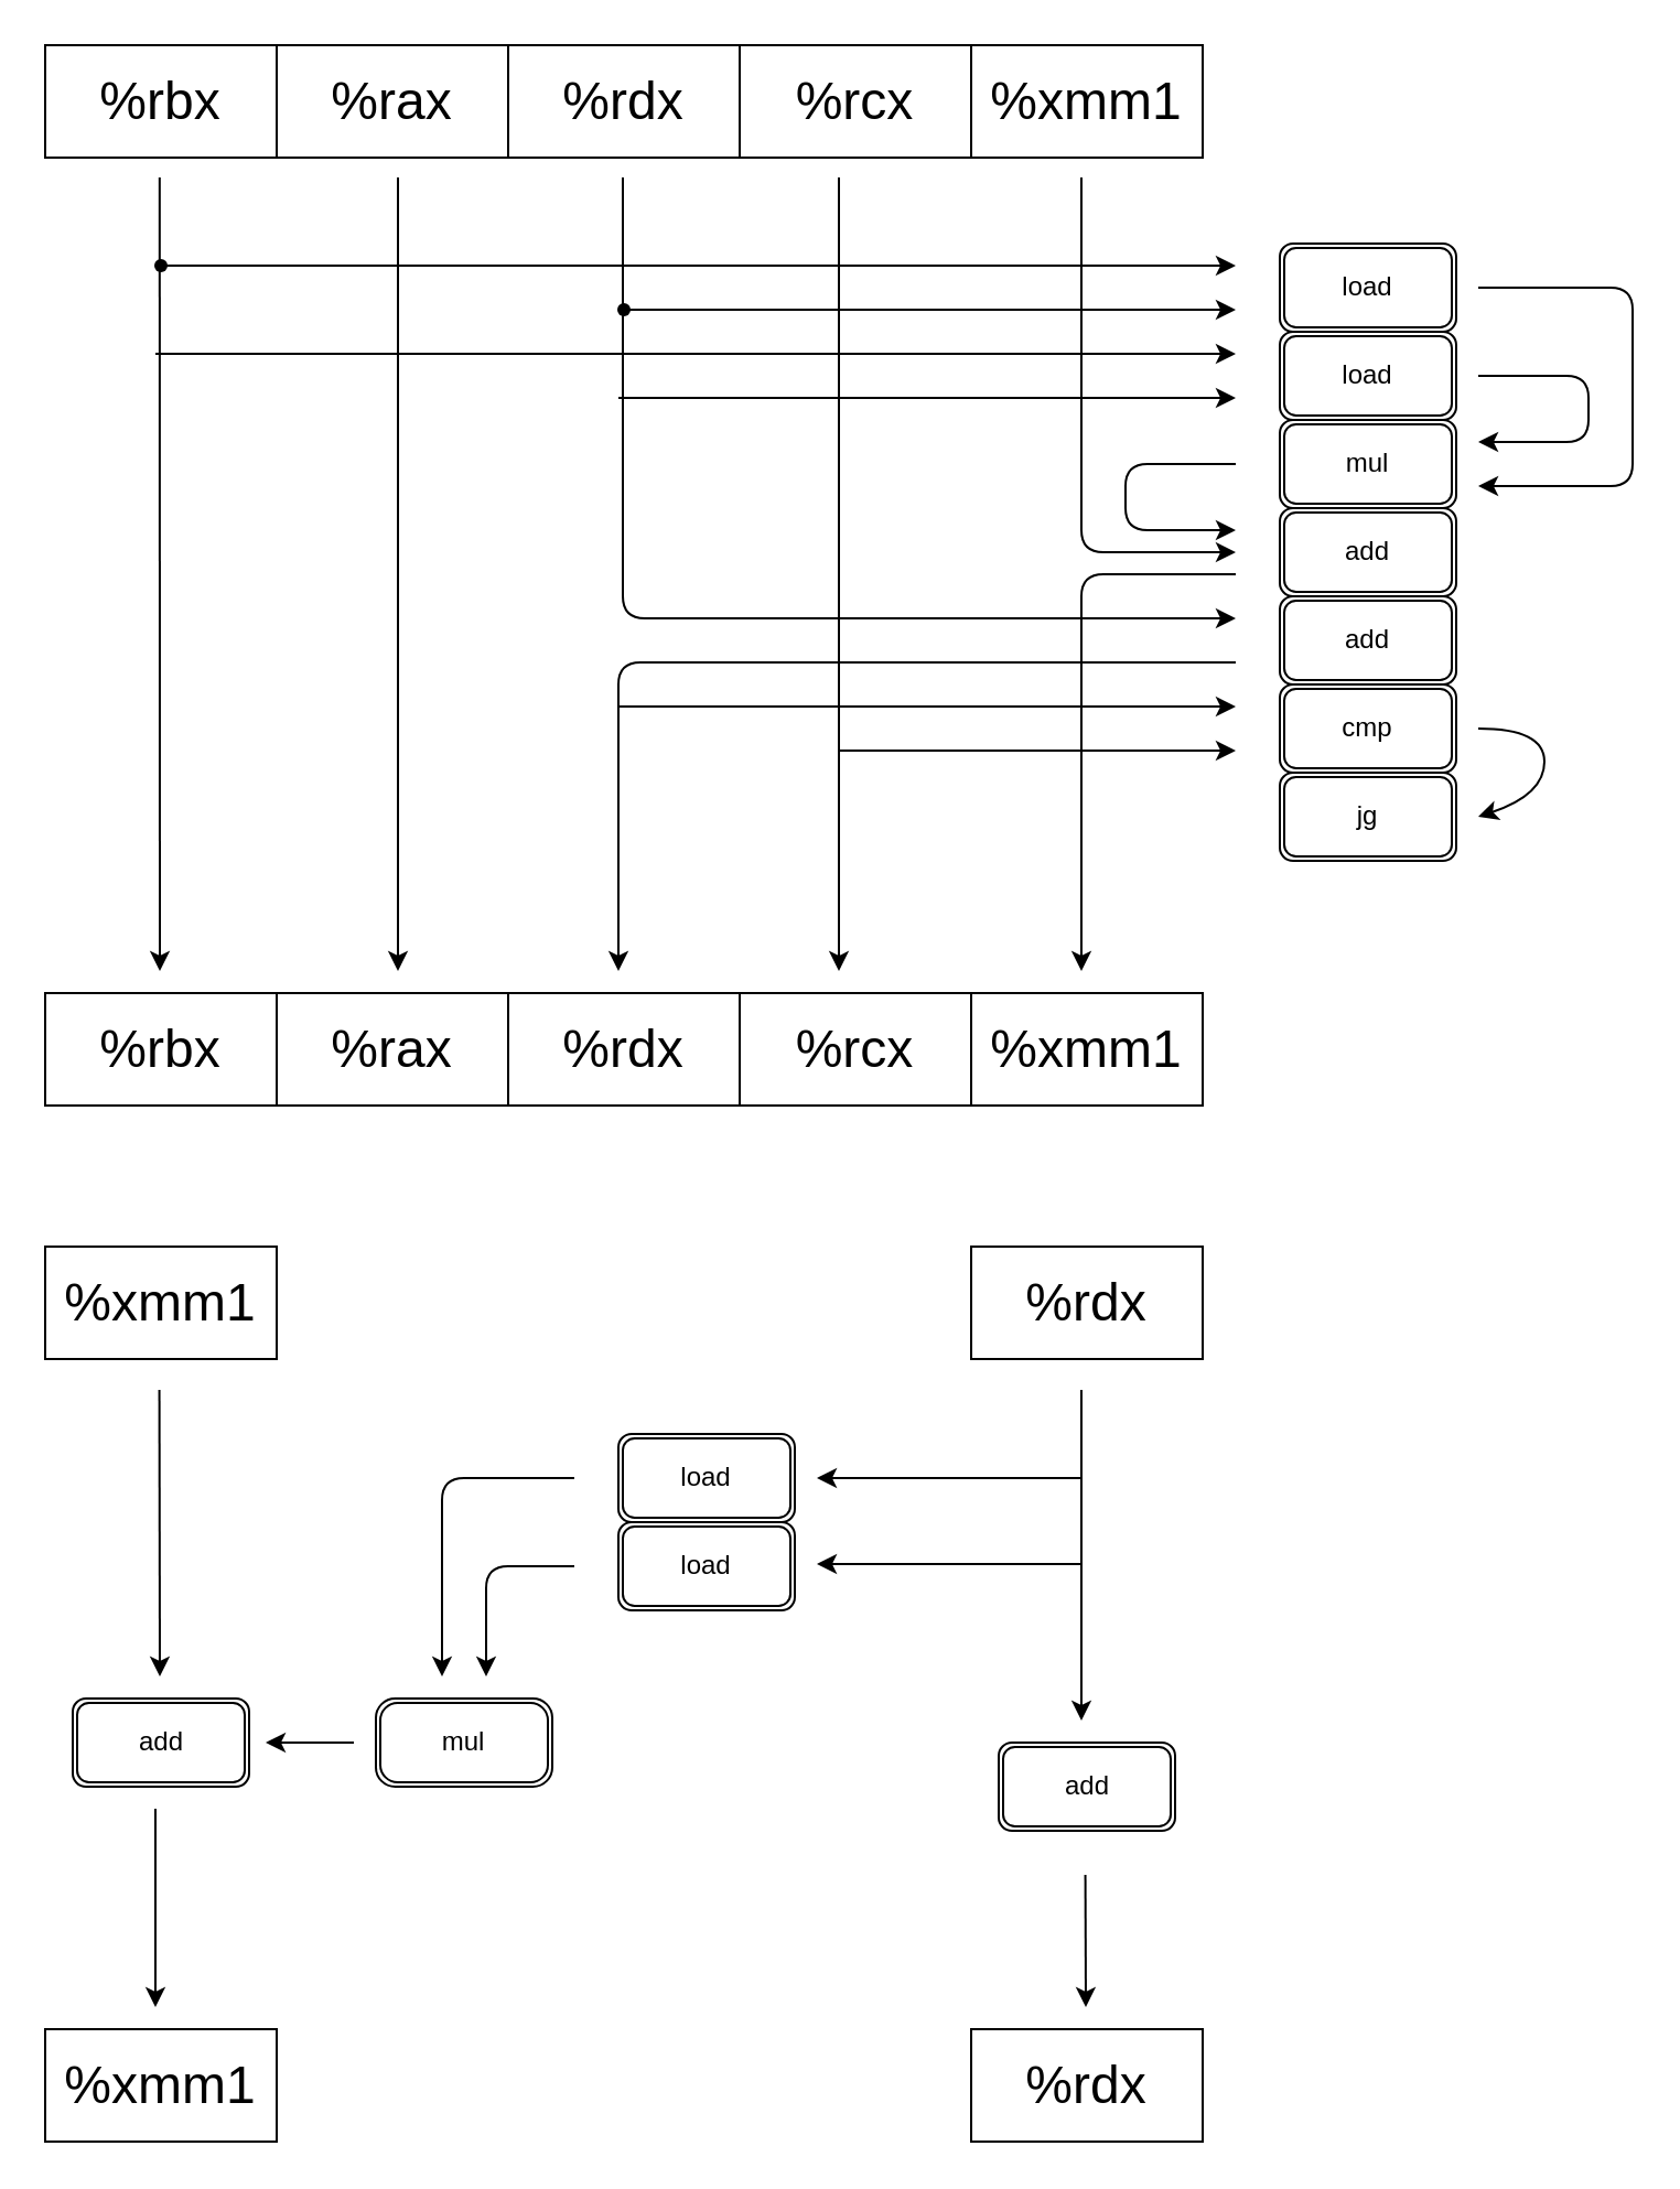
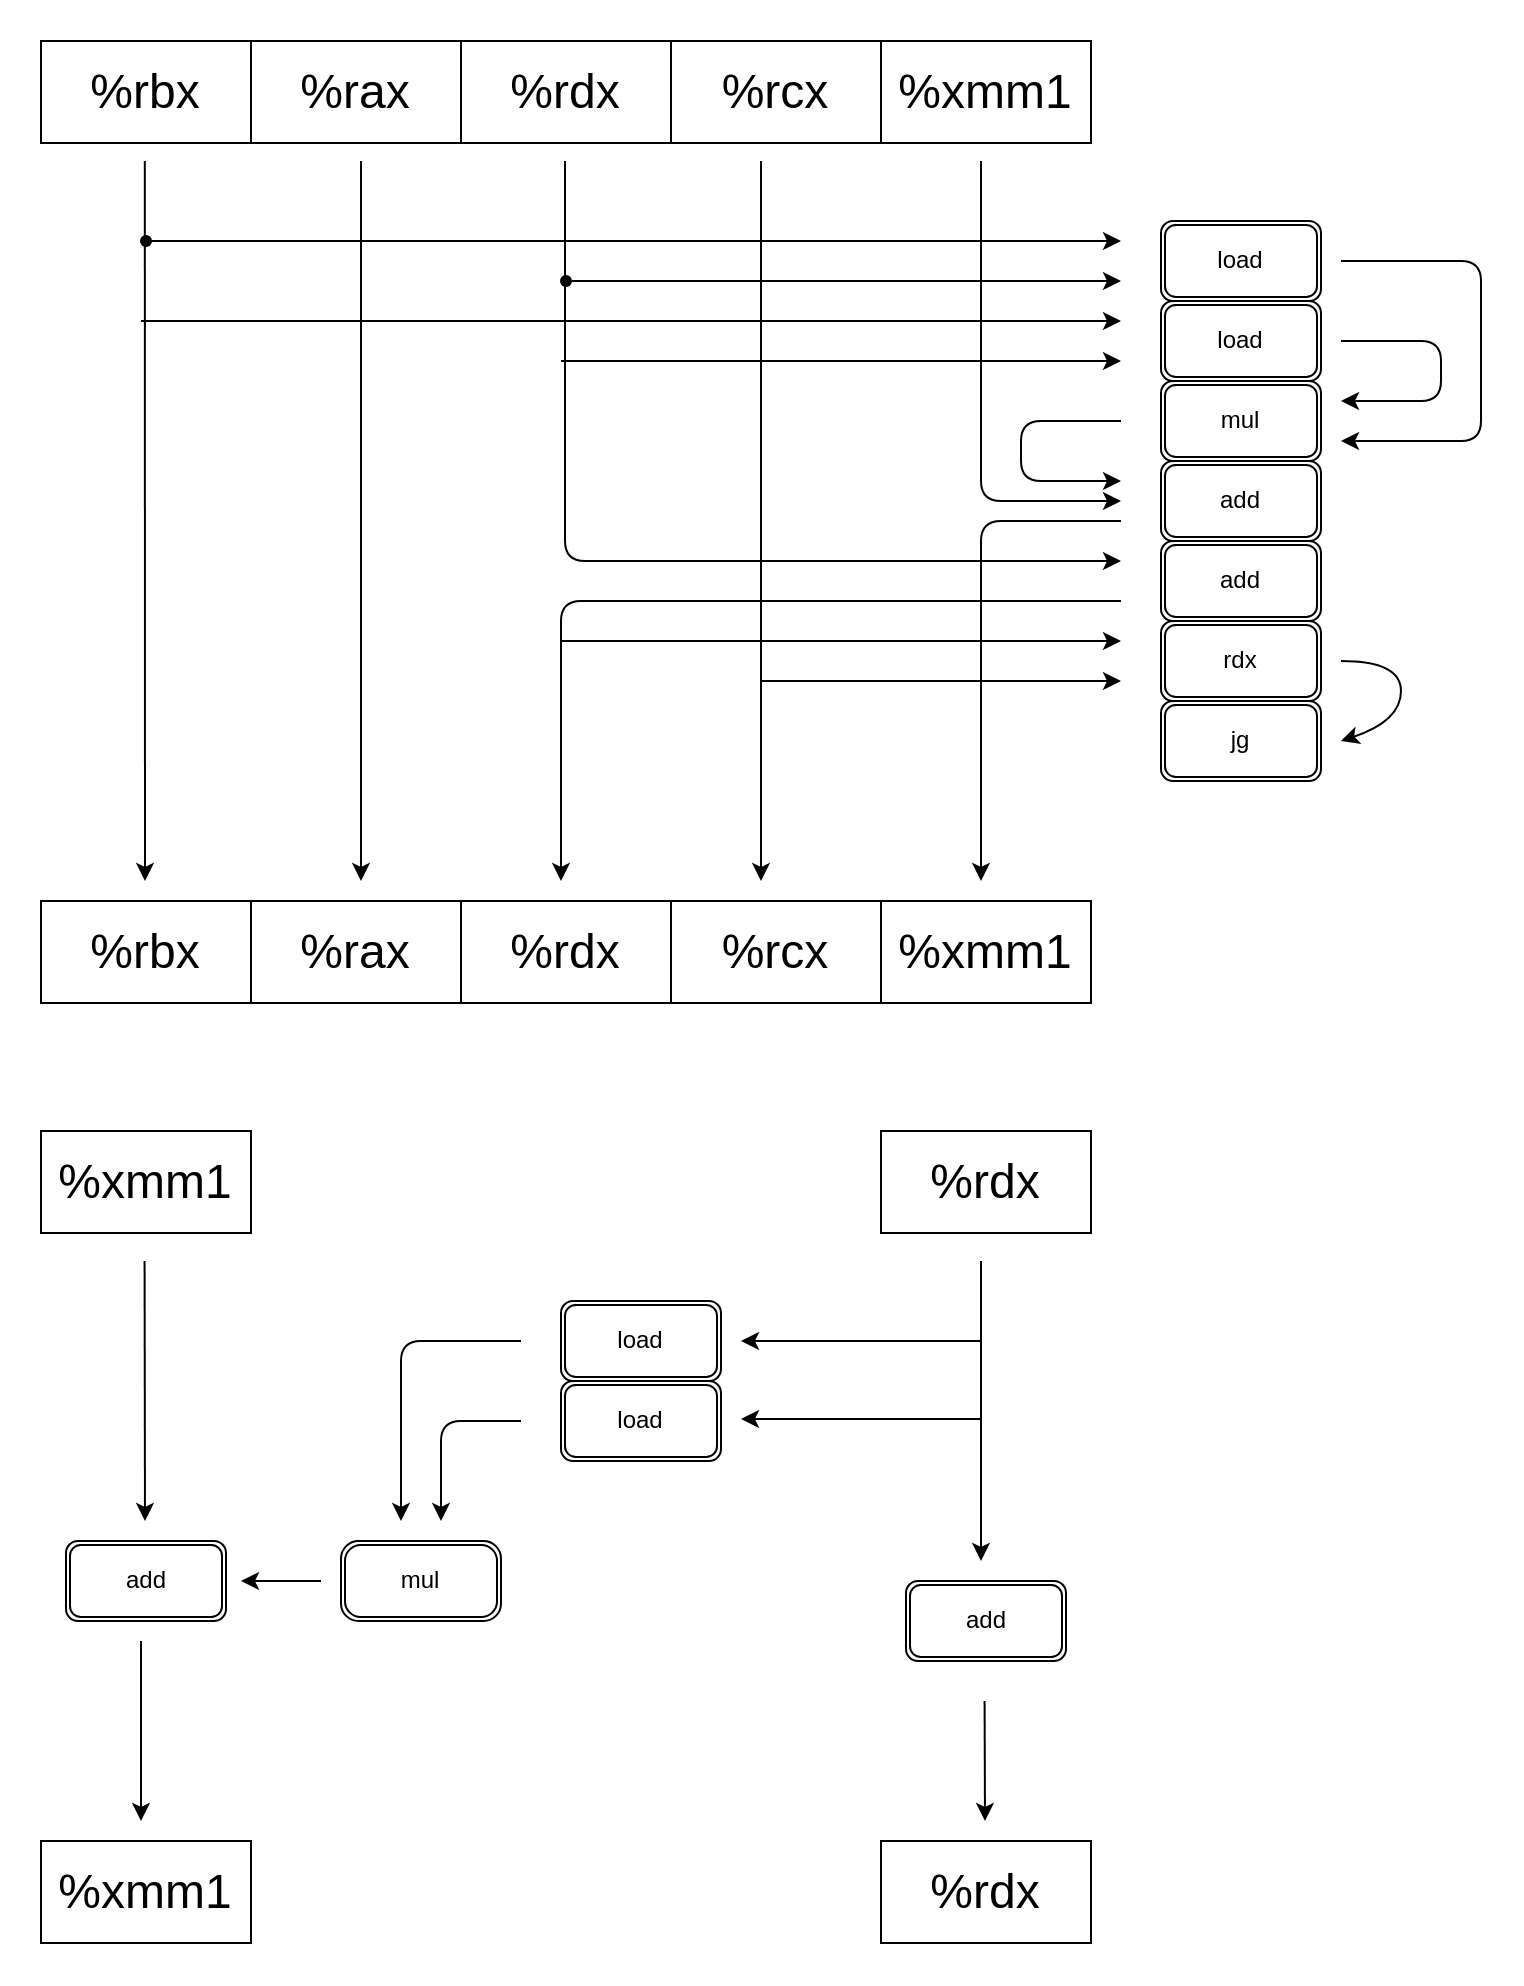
- <mxCell id="32" value="cmp" style="shape=ext;double=1;rounded=1;whiteSpace=wrap;html=1;startSize=0;" parent="1" vertex="1"><mxGeometry x="580" y="310" width="80" height="40" as="geometry" /></mxCell>
+ <mxCell id="32" value="rdx" style="shape=ext;double=1;rounded=1;whiteSpace=wrap;html=1;startSize=0;" parent="1" vertex="1"><mxGeometry x="580" y="310" width="80" height="40" as="geometry" /></mxCell>
